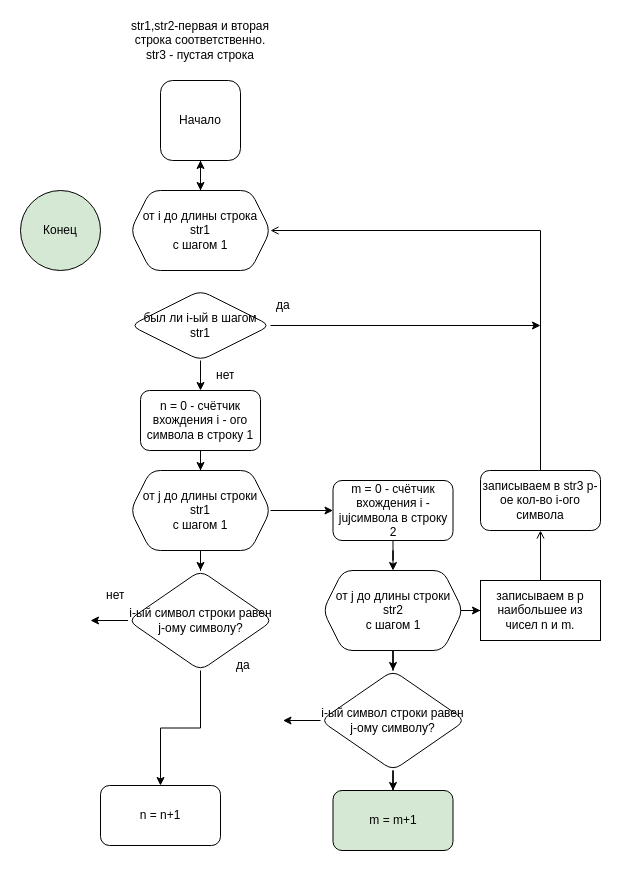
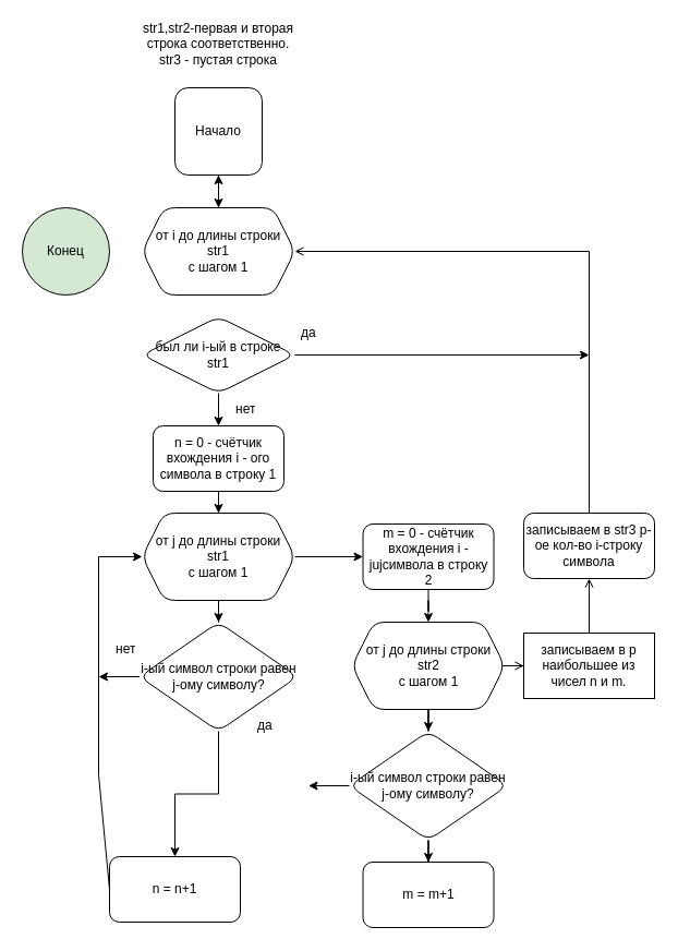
- <mxCell id="6" value="&lt;div&gt;от i до длины строка &lt;br&gt;&lt;/div&gt;&lt;div&gt;str1&lt;/div&gt;с шагом 1" style="shape=hexagon;perimeter=hexagonPerimeter2;whiteSpace=wrap;html=1;fixedSize=1;rounded=1;" vertex="1" parent="1"><mxGeometry x="130" y="190" width="140" height="80" as="geometry" /></mxCell>
+ <mxCell id="6" value="&lt;div&gt;от i до длины строки &lt;br&gt;&lt;/div&gt;&lt;div&gt;str1&lt;/div&gt;с шагом 1" style="shape=hexagon;perimeter=hexagonPerimeter2;whiteSpace=wrap;html=1;fixedSize=1;rounded=1;" vertex="1" parent="1"><mxGeometry x="130" y="190" width="140" height="80" as="geometry" /></mxCell>
- <mxCell id="8" value="&lt;div&gt;был ли i-ый в шагом&lt;/div&gt;&lt;div&gt;str1&lt;br&gt;&lt;/div&gt;" style="rhombus;whiteSpace=wrap;html=1;rounded=1;" vertex="1" parent="1"><mxGeometry x="130" y="290" width="140" height="70" as="geometry" /></mxCell>
+ <mxCell id="8" value="&lt;div&gt;был ли i-ый в строке&lt;/div&gt;&lt;div&gt;str1&lt;br&gt;&lt;/div&gt;" style="rhombus;whiteSpace=wrap;html=1;rounded=1;" vertex="1" parent="1"><mxGeometry x="130" y="290" width="140" height="70" as="geometry" /></mxCell>
- <mxCell id="31" value="записываем в str3 p-ое кол-во i-ого символа" style="whiteSpace=wrap;html=1;rounded=1;" vertex="1" parent="1"><mxGeometry x="480" y="470" width="120" height="60" as="geometry" /></mxCell>
+ <mxCell id="31" value="записываем в str3 p-ое кол-во i-строку символа" style="whiteSpace=wrap;html=1;rounded=1;" vertex="1" parent="1"><mxGeometry x="480" y="470" width="120" height="60" as="geometry" /></mxCell>
- <mxCell id="19" value="" style="edgeStyle=orthogonalEdgeStyle;rounded=0;orthogonalLoop=1;jettySize=auto;html=1;" edge="1" parent="1" source="20" target="33"><mxGeometry relative="1" as="geometry" /></mxCell>
+ <mxCell id="19" value="" style="edgeStyle=orthogonalEdgeStyle;rounded=0;orthogonalLoop=1;jettySize=auto;html=1;endArrow=open;" edge="1" parent="1" source="20" target="33"><mxGeometry relative="1" as="geometry" /></mxCell>
+ <mxCell id="26" value="" style="endArrow=classic;html=1;rounded=0;exitX=0;exitY=0.5;exitDx=0;exitDy=0;entryX=0;entryY=0.5;entryDx=0;entryDy=0;" edge="1" parent="1" source="23" target="13"><mxGeometry width="50" height="50" relative="1" as="geometry"><mxPoint x="0" y="710" as="sourcePoint" /><mxPoint x="50" y="660" as="targetPoint" /><Array as="points"><mxPoint x="90" y="710" /><mxPoint x="90" y="510" /></Array></mxGeometry></mxCell>
- <mxCell id="24" value="m = m+1" style="rounded=1;whiteSpace=wrap;html=1;fillColor=#d5e8d4;" vertex="1" parent="1"><mxGeometry x="332.5" y="790" width="120" height="60" as="geometry" /></mxCell>
+ <mxCell id="24" value="m = m+1" style="rounded=1;whiteSpace=wrap;html=1;" vertex="1" parent="1"><mxGeometry x="332.5" y="790" width="120" height="60" as="geometry" /></mxCell>
